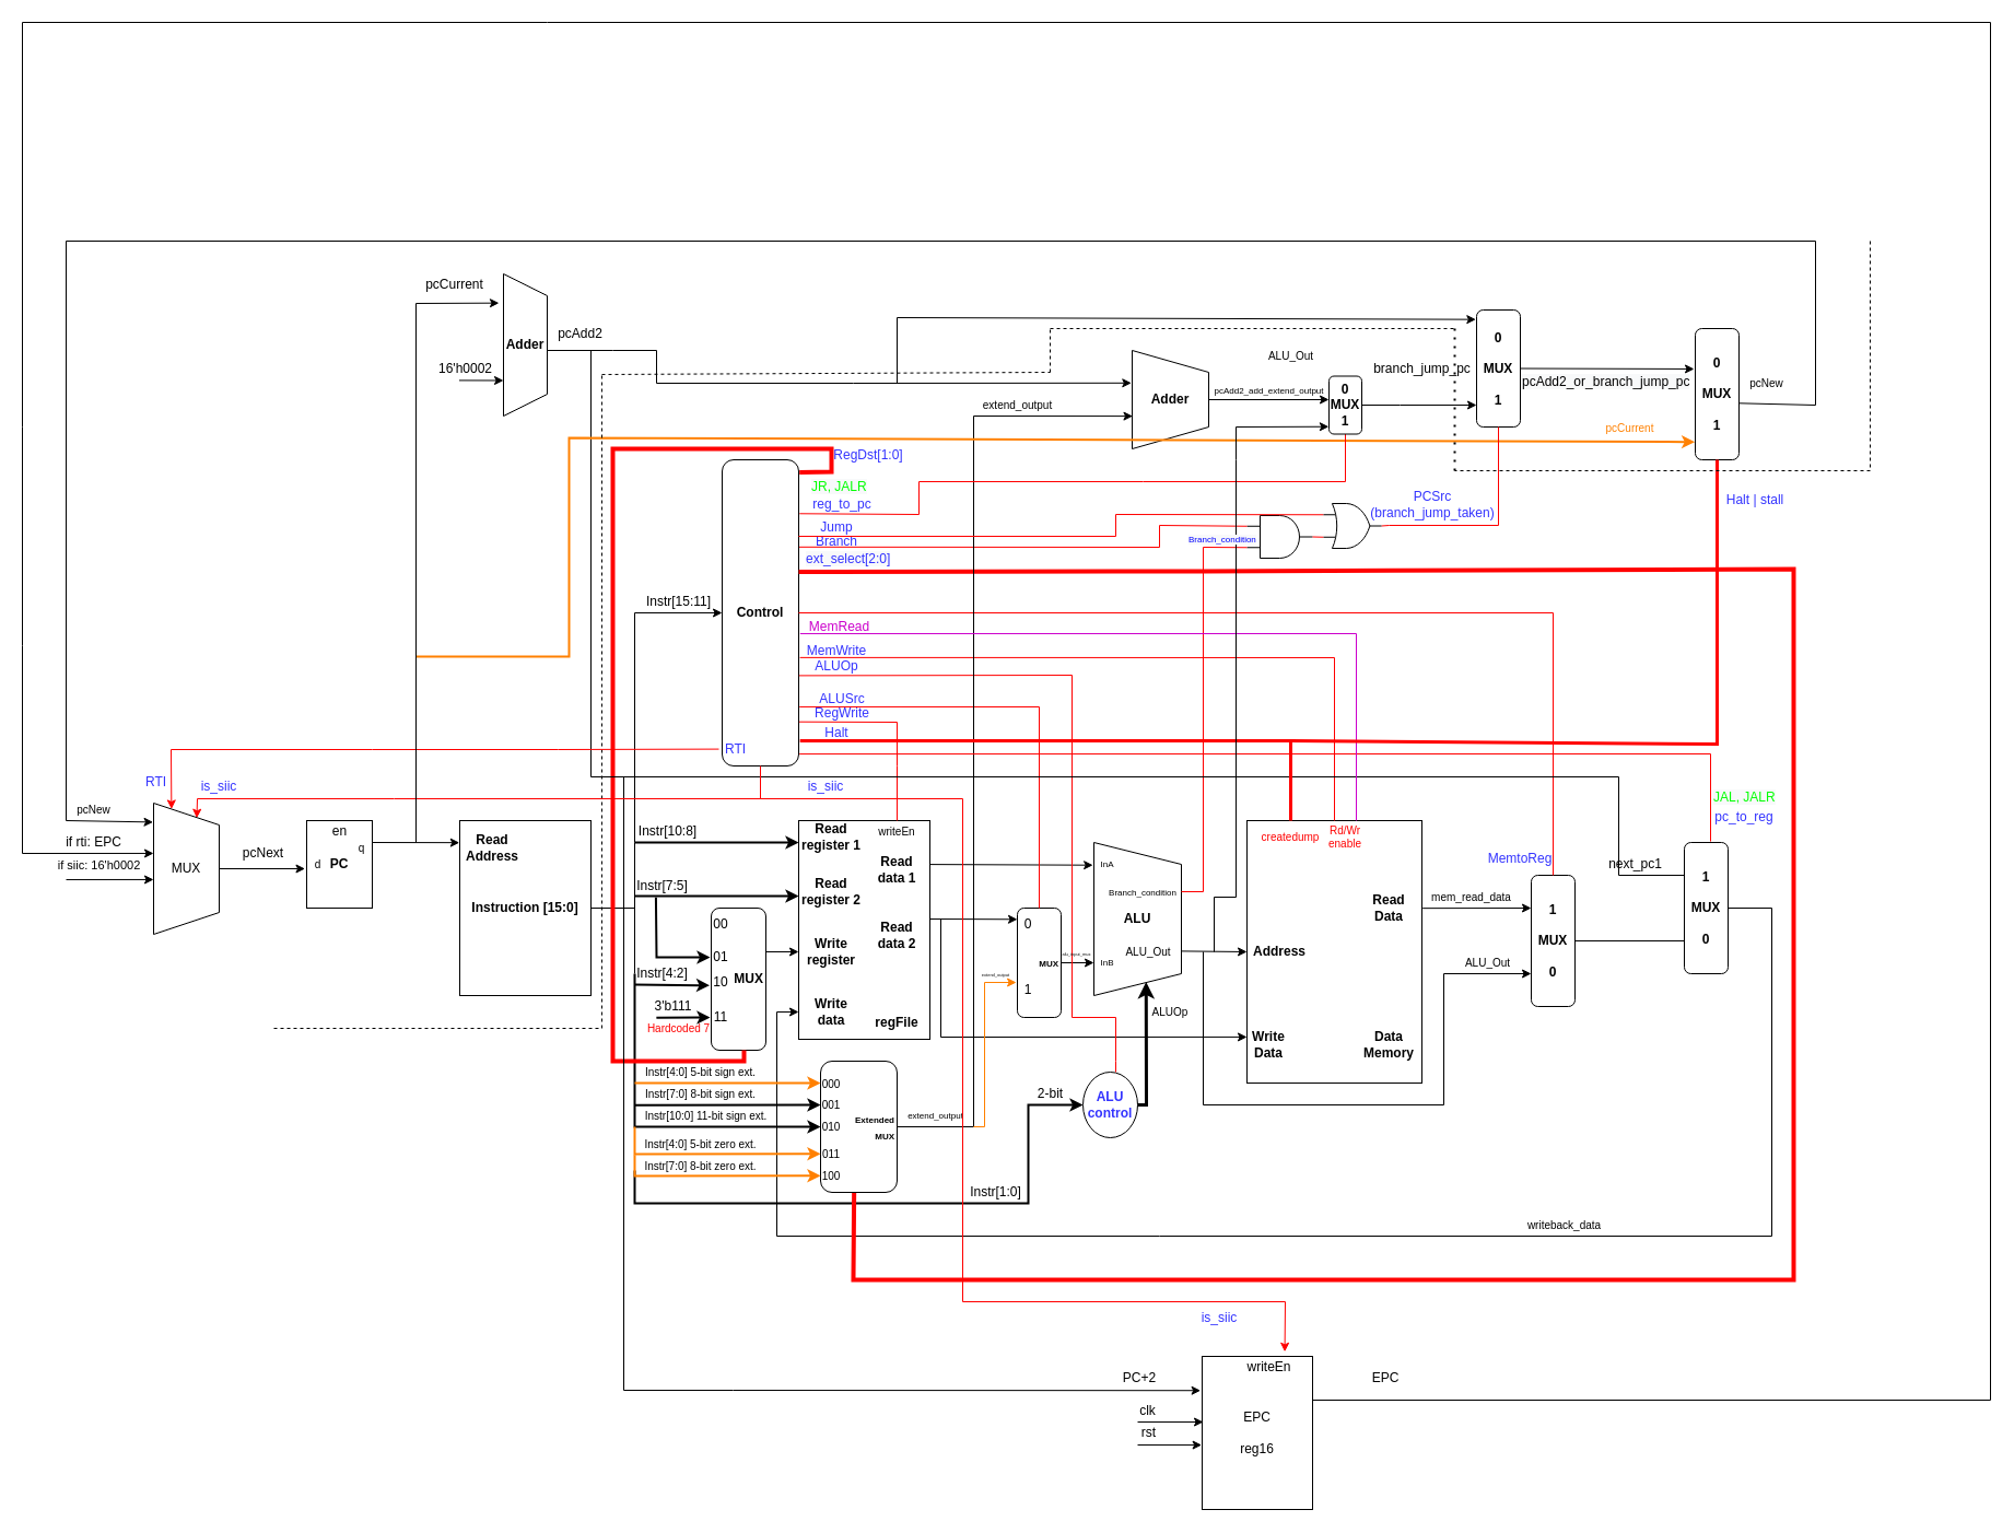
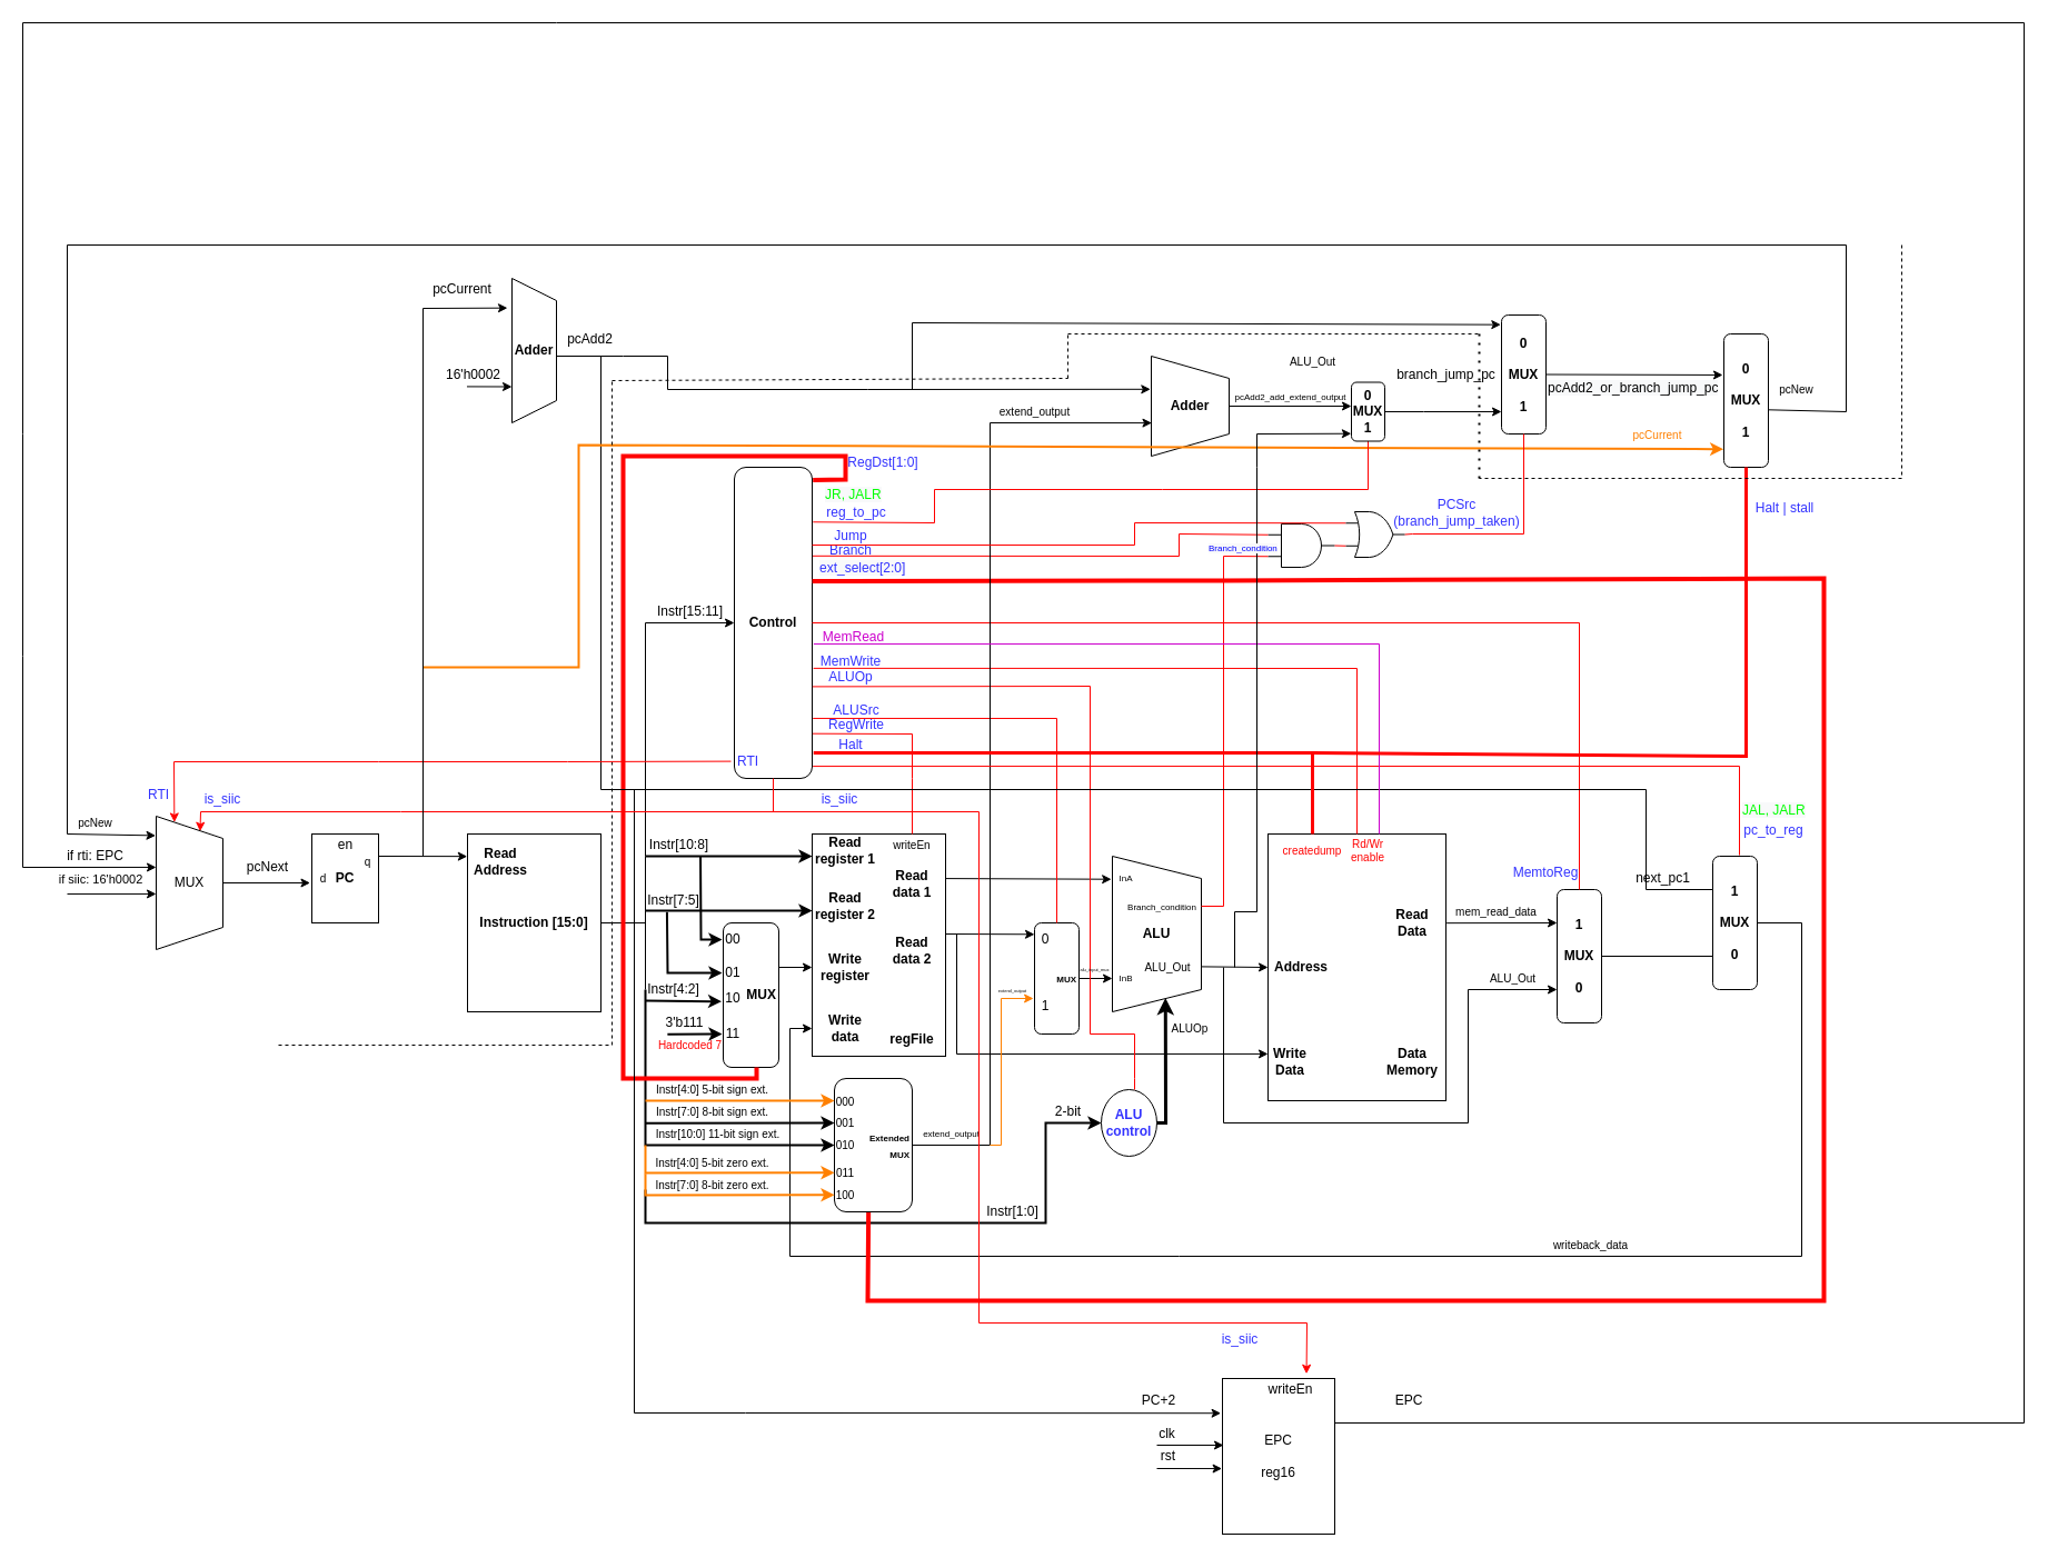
+ <mxCell id="88" value="" style="endArrow=classic;html=1;rounded=0;strokeColor=#000000;strokeWidth=2;exitX=0.779;exitY=1.017;exitDx=0;exitDy=0;exitPerimeter=0;entryX=0;entryY=0.5;entryDx=0;entryDy=0;" parent="1" source="54" target="84" edge="1"><mxGeometry width="50" height="50" relative="1" as="geometry"><mxPoint x="410" y="1010" as="sourcePoint" /><mxPoint x="460" y="960" as="targetPoint" /><Array as="points"><mxPoint x="630" y="845" /></Array></mxGeometry></mxCell>
